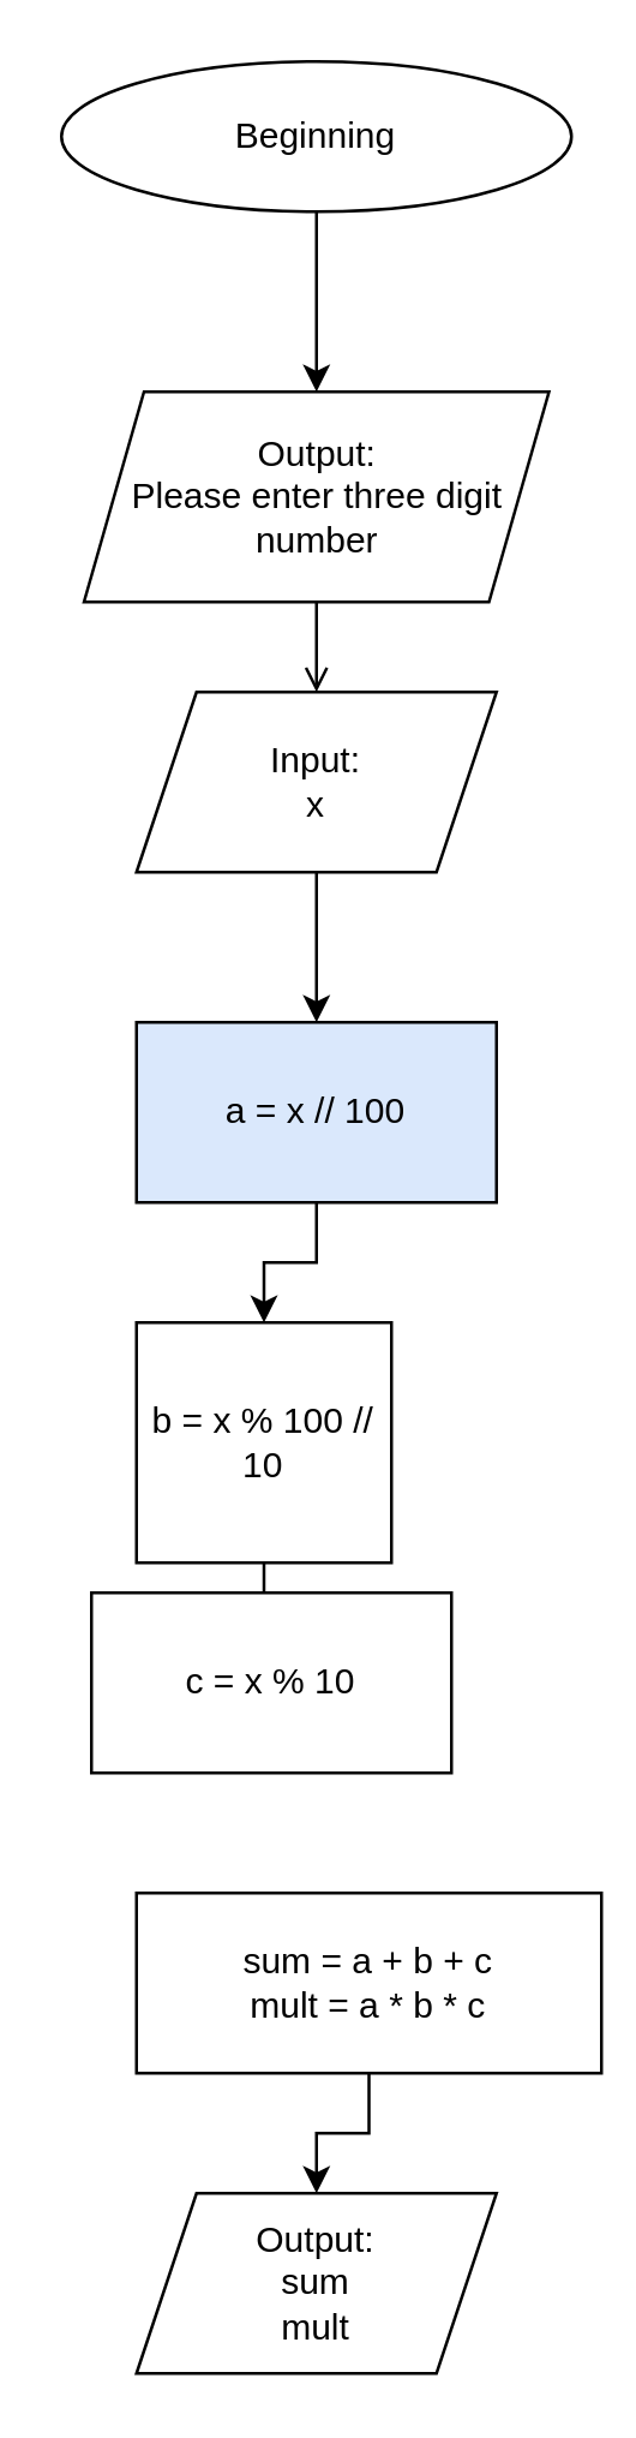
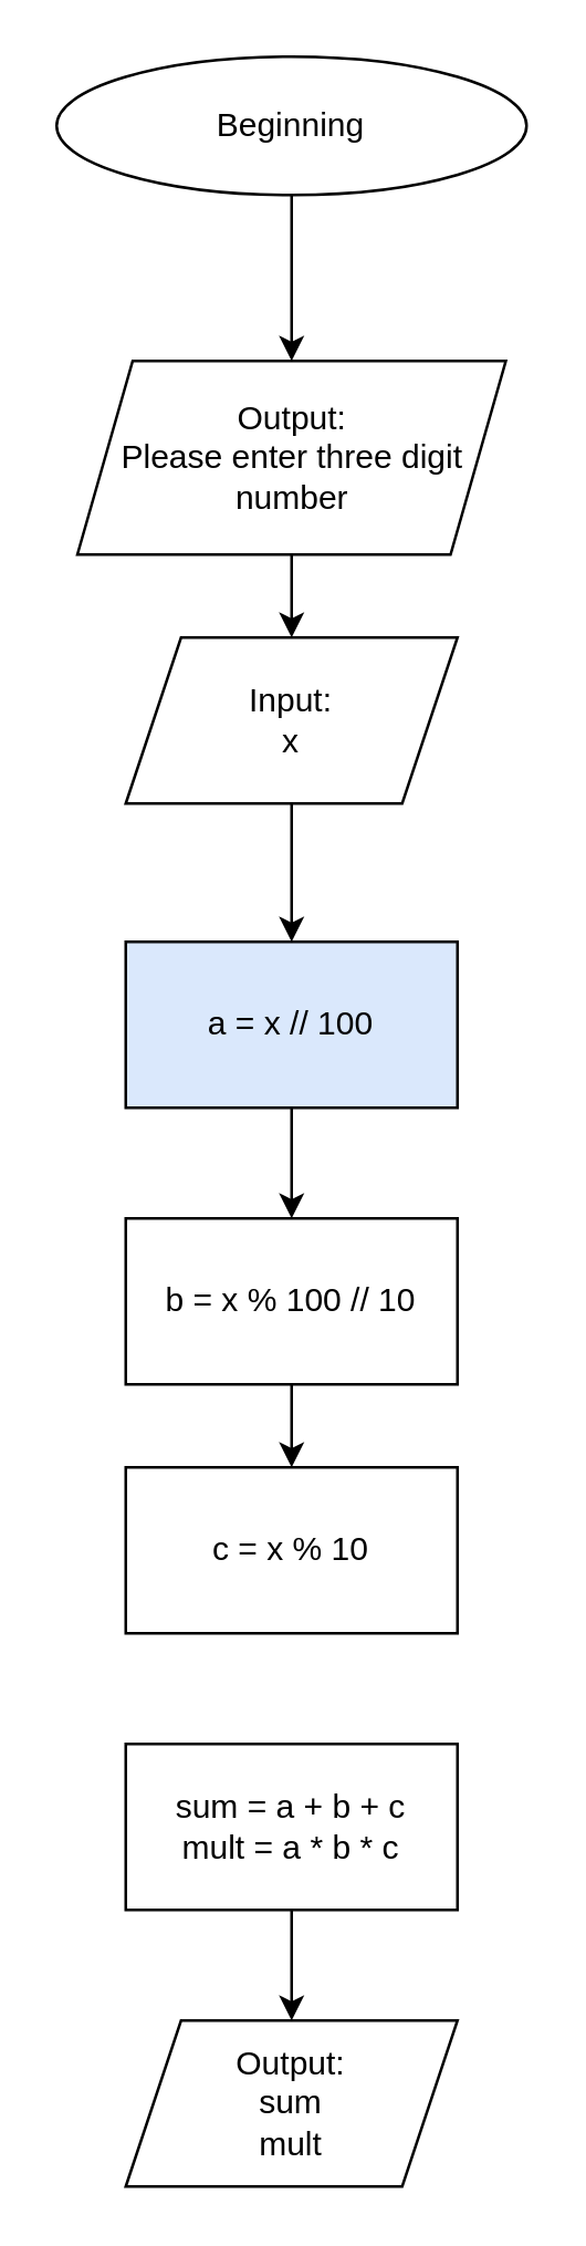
- <mxCell id="4" style="edgeStyle=orthogonalEdgeStyle;rounded=0;orthogonalLoop=1;jettySize=auto;html=1;entryX=0.5;entryY=0;entryDx=0;entryDy=0;endArrow=open;" parent="1" source="5" target="7" edge="1"><mxGeometry relative="1" as="geometry" /></mxCell>
+ <mxCell id="4" style="edgeStyle=orthogonalEdgeStyle;rounded=0;orthogonalLoop=1;jettySize=auto;html=1;entryX=0.5;entryY=0;entryDx=0;entryDy=0;" parent="1" source="5" target="7" edge="1"><mxGeometry relative="1" as="geometry" /></mxCell>
- <mxCell id="11" value="b = x % 100 // 10" style="rounded=0;whiteSpace=wrap;html=1;" vertex="1" parent="1"><mxGeometry x="45" y="440" width="85" height="80" as="geometry" /></mxCell>
+ <mxCell id="11" value="b = x % 100 // 10" style="rounded=0;whiteSpace=wrap;html=1;" vertex="1" parent="1"><mxGeometry x="45" y="440" width="120" height="60" as="geometry" /></mxCell>
- <mxCell id="12" value="c = x % 10" style="rounded=0;whiteSpace=wrap;html=1;" vertex="1" parent="1"><mxGeometry x="30" y="530" width="120" height="60" as="geometry" /></mxCell>
+ <mxCell id="12" value="c = x % 10" style="rounded=0;whiteSpace=wrap;html=1;" vertex="1" parent="1"><mxGeometry x="45" y="530" width="120" height="60" as="geometry" /></mxCell>
- <mxCell id="14" value="sum = a + b + c&lt;br&gt;mult = a * b * c" style="rounded=0;whiteSpace=wrap;html=1;" vertex="1" parent="1"><mxGeometry x="45" y="630" width="155" height="60" as="geometry" /></mxCell>
+ <mxCell id="14" value="sum = a + b + c&lt;br&gt;mult = a * b * c" style="rounded=0;whiteSpace=wrap;html=1;" vertex="1" parent="1"><mxGeometry x="45" y="630" width="120" height="60" as="geometry" /></mxCell>
